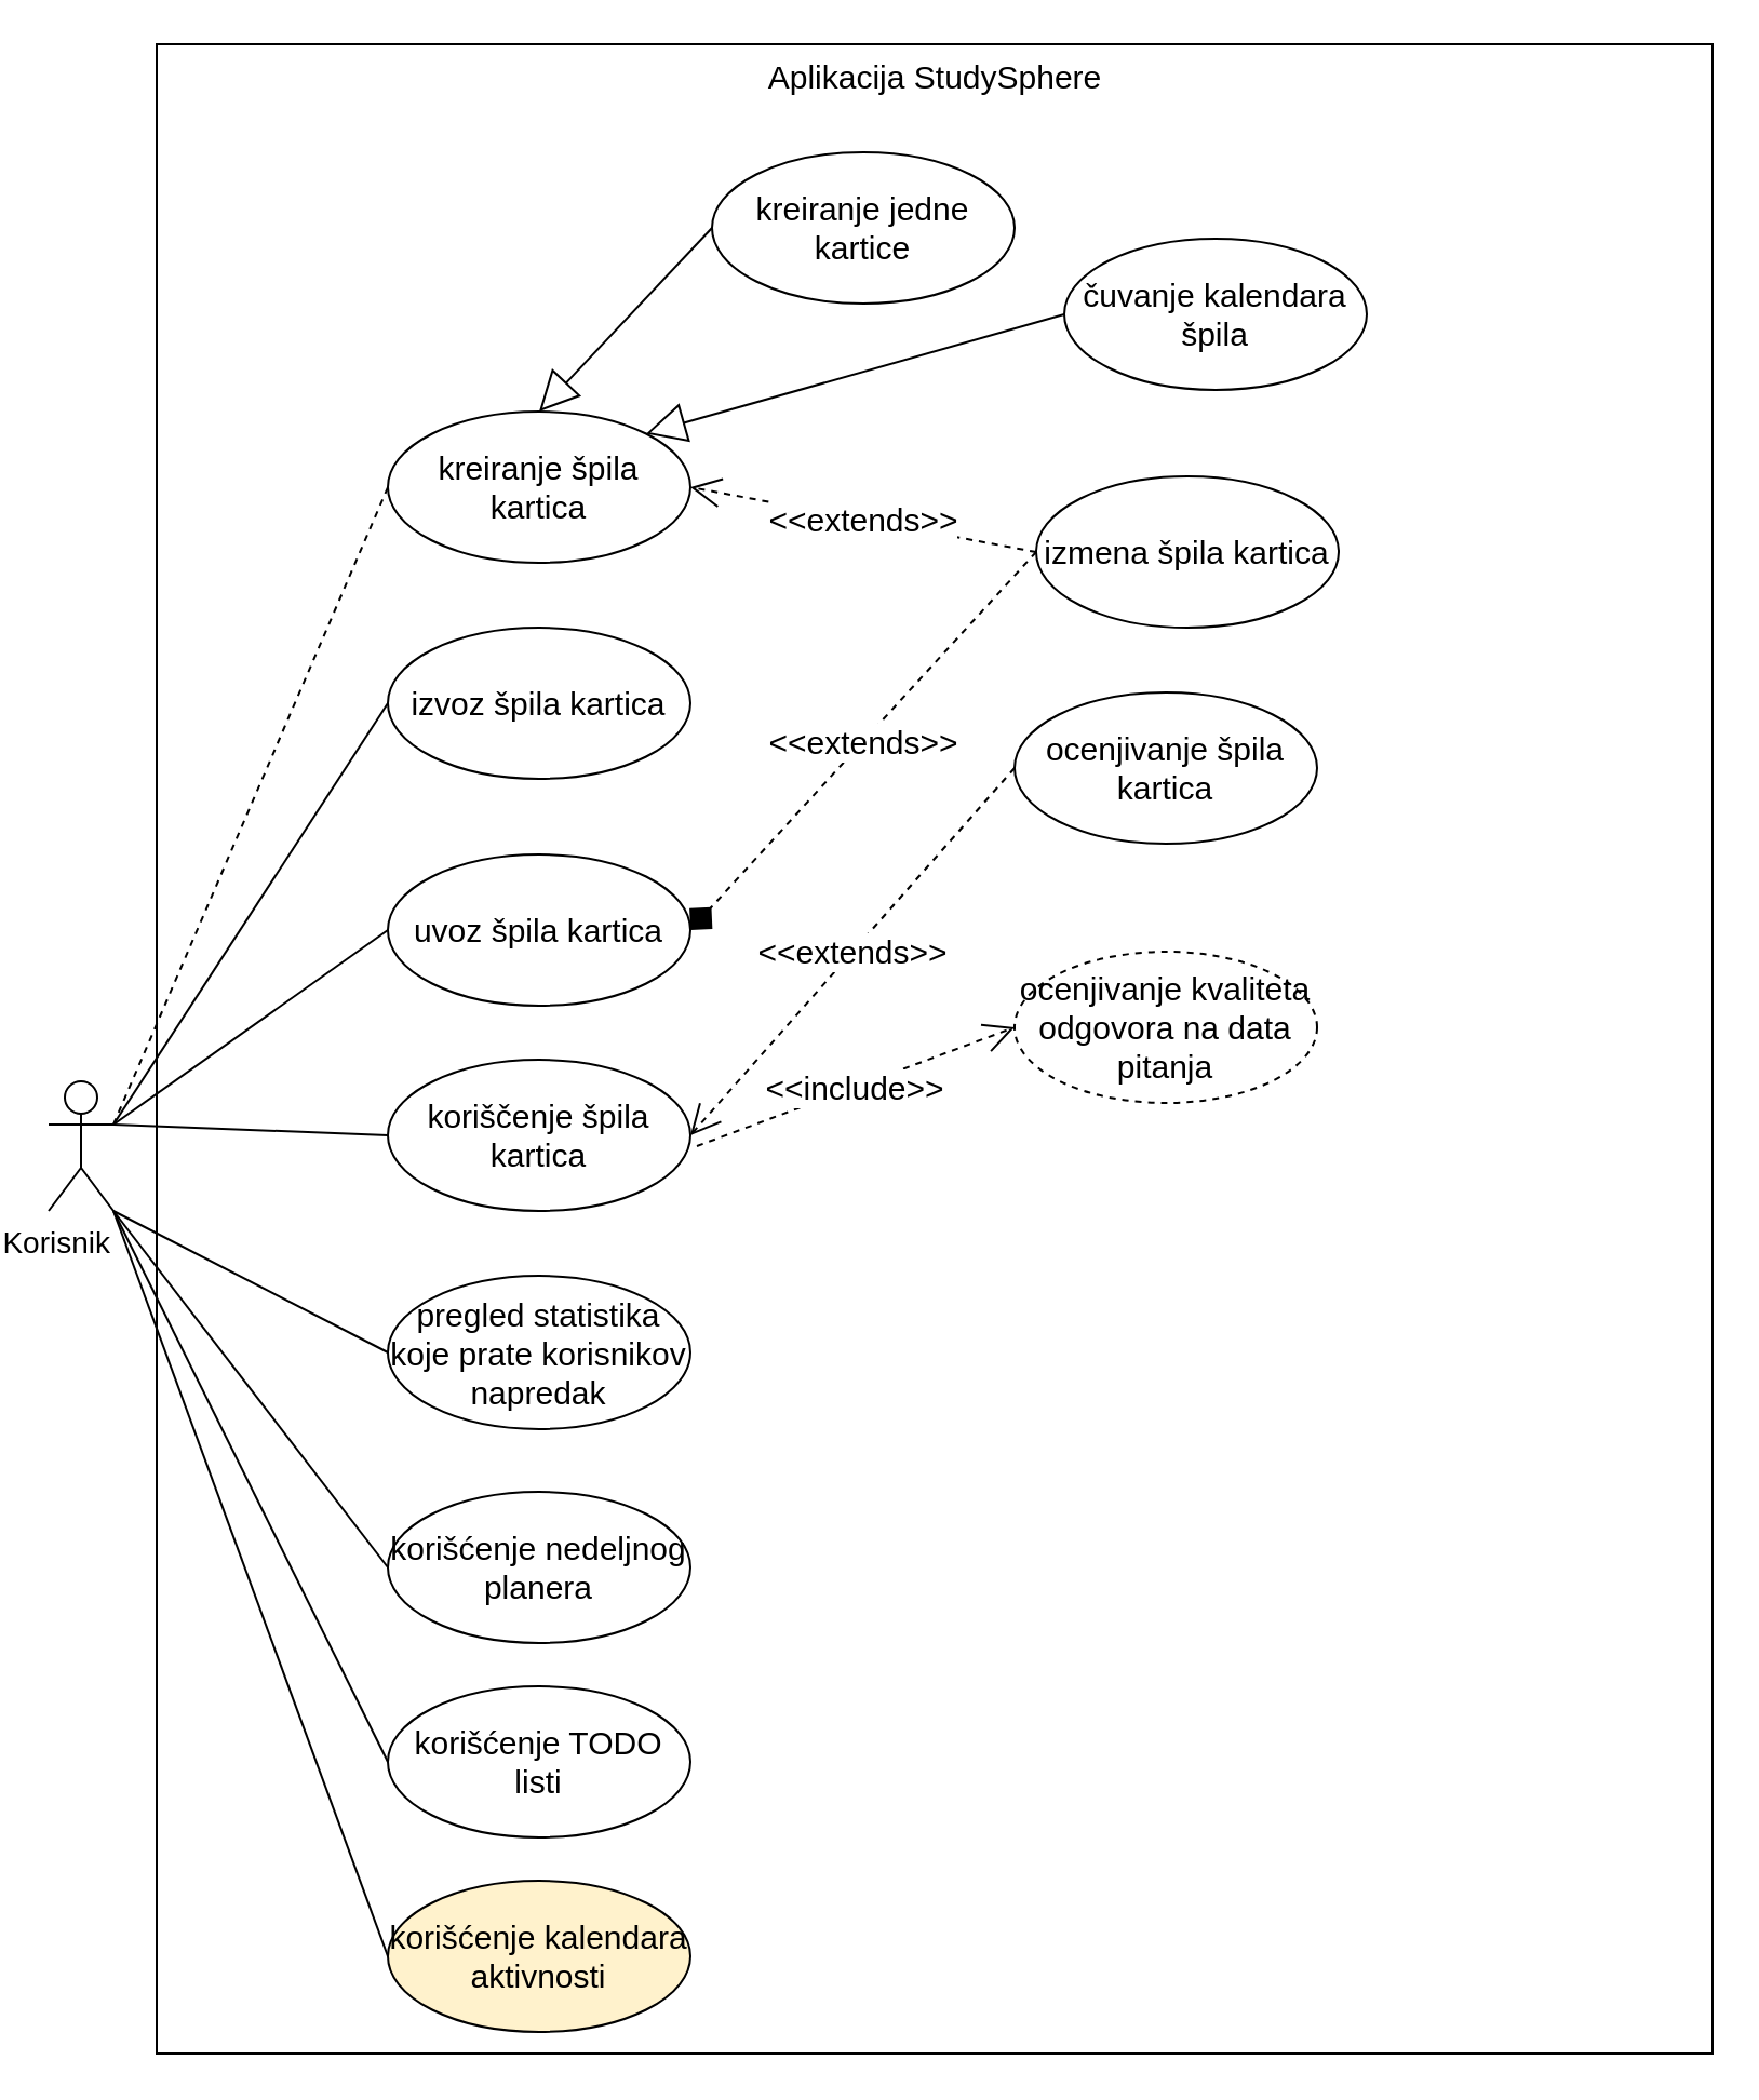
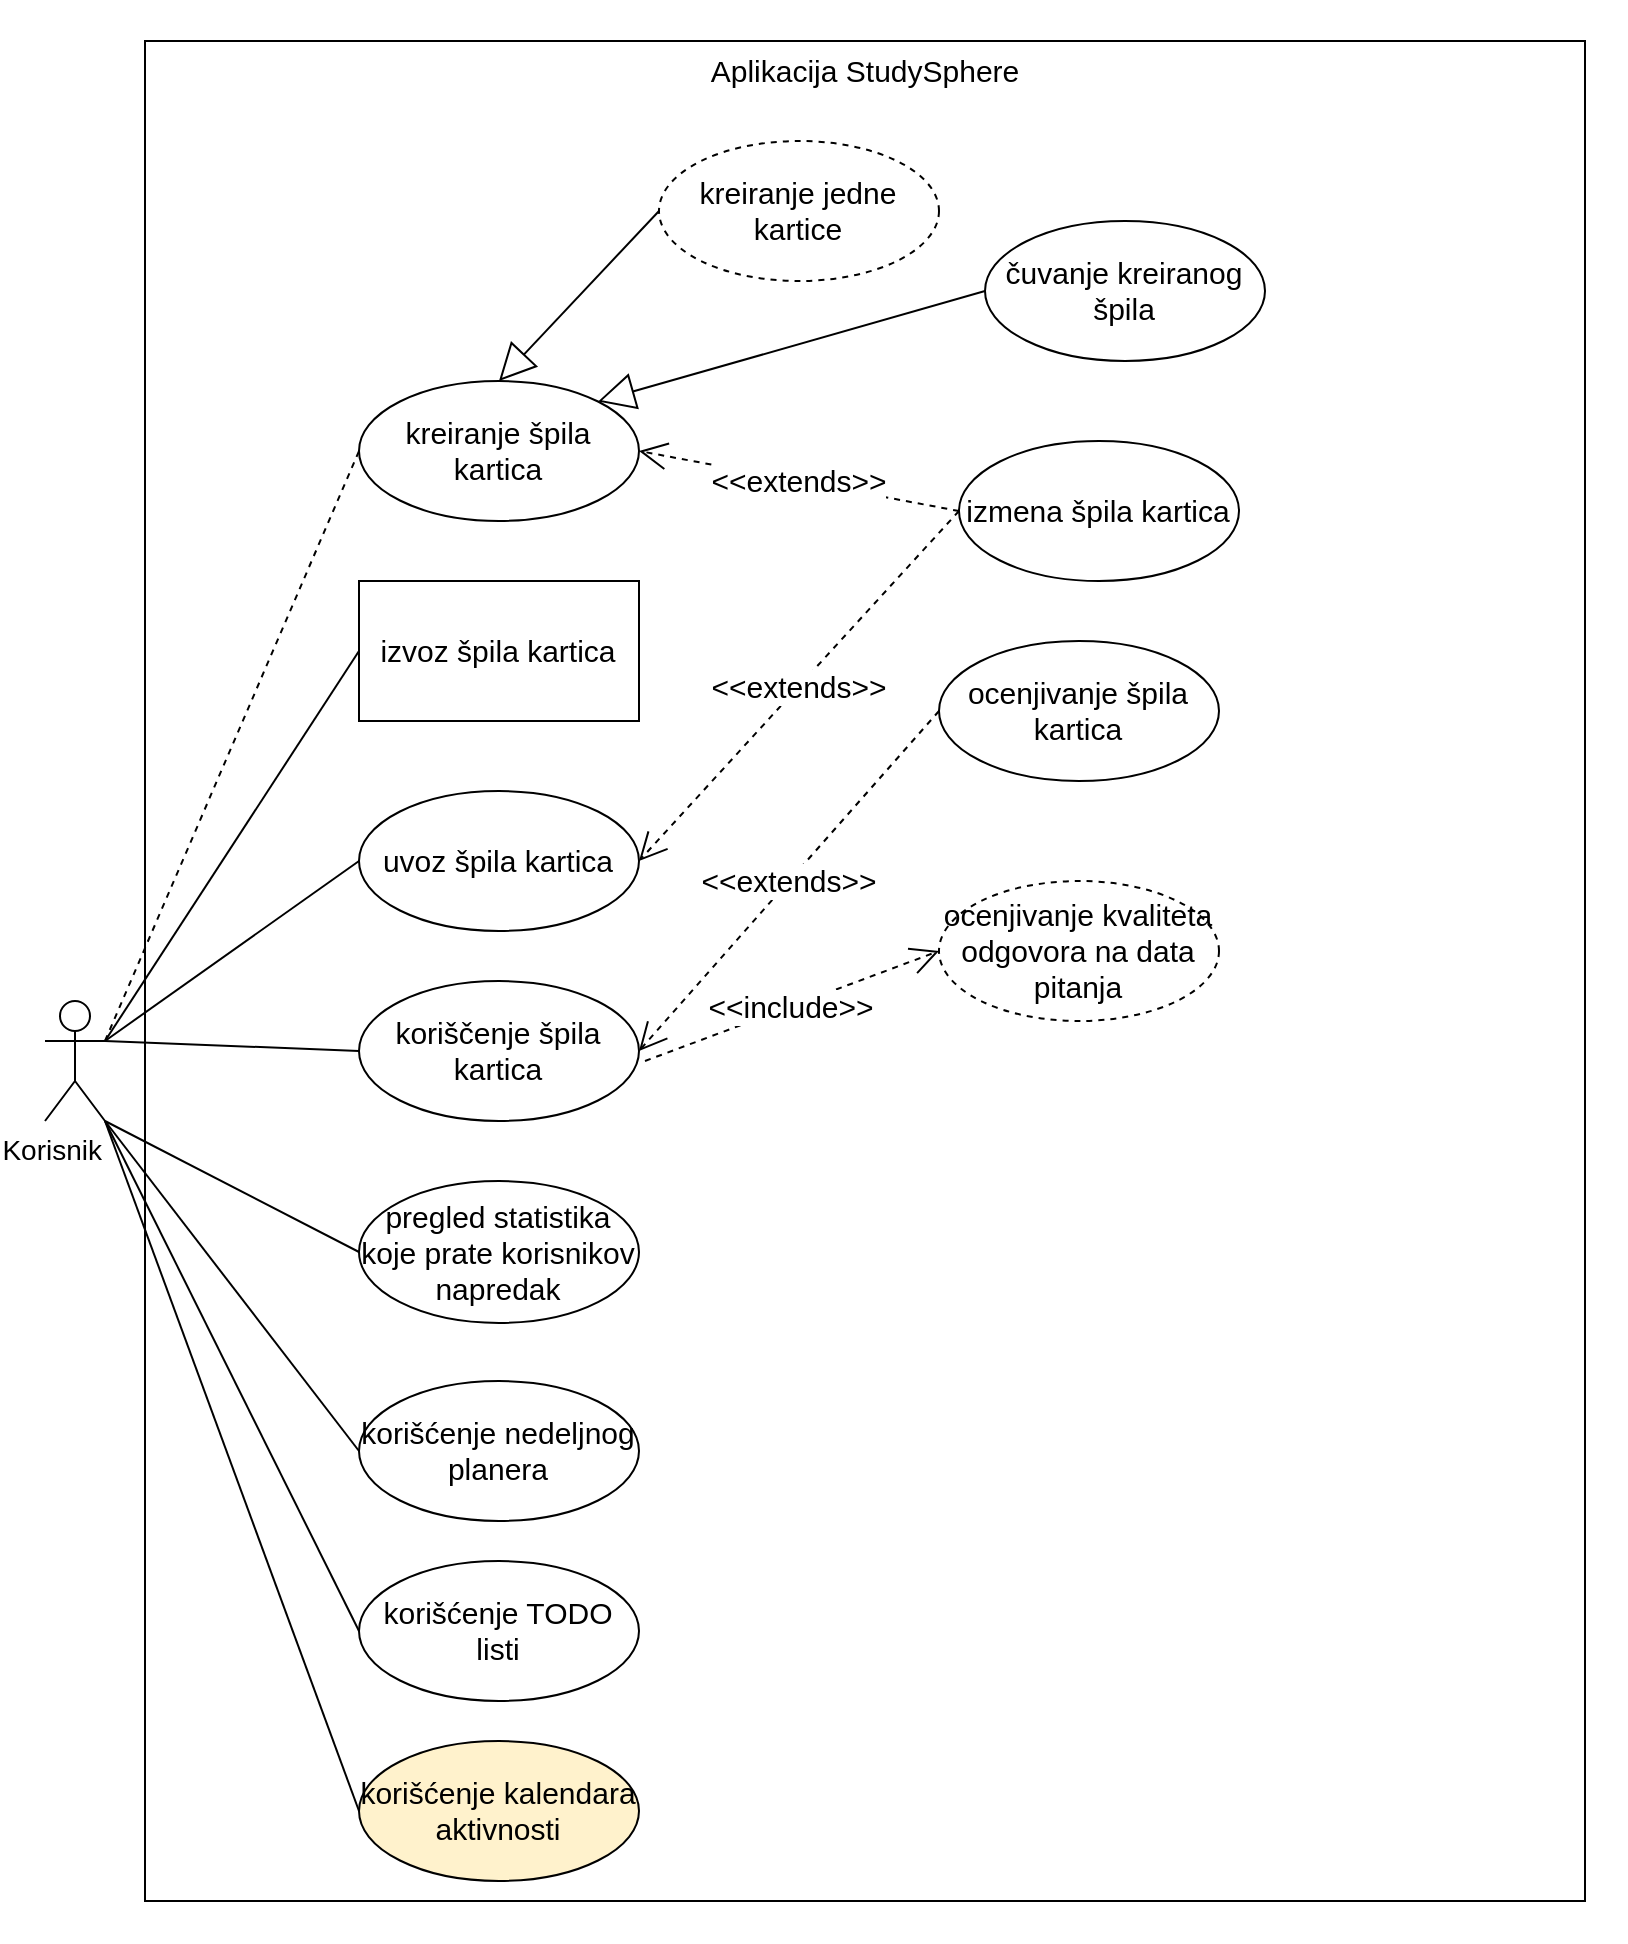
- <mxCell id="25" value="kreiranje jedne kartice" style="ellipse;whiteSpace=wrap;html=1;fontSize=15;" parent="1" vertex="1"><mxGeometry x="327" y="70" width="140" height="70" as="geometry" /></mxCell>
+ <mxCell id="25" value="kreiranje jedne kartice" style="ellipse;whiteSpace=wrap;html=1;fontSize=15;dashed=1;" parent="1" vertex="1"><mxGeometry x="327" y="70" width="140" height="70" as="geometry" /></mxCell>
- <mxCell id="27" value="čuvanje kalendara špila" style="ellipse;whiteSpace=wrap;html=1;fontSize=15;" parent="1" vertex="1"><mxGeometry x="490" y="110" width="140" height="70" as="geometry" /></mxCell>
+ <mxCell id="27" value="čuvanje kreiranog špila" style="ellipse;whiteSpace=wrap;html=1;fontSize=15;" parent="1" vertex="1"><mxGeometry x="490" y="110" width="140" height="70" as="geometry" /></mxCell>
- <mxCell id="7" value="izvoz špila kartica" style="ellipse;whiteSpace=wrap;html=1;fontSize=15;" parent="1" vertex="1"><mxGeometry x="177" y="290" width="140" height="70" as="geometry" /></mxCell>
+ <mxCell id="7" value="izvoz špila kartica" style="whiteSpace=wrap;html=1;fontSize=15;rounded=0;" parent="1" vertex="1"><mxGeometry x="177" y="290" width="140" height="70" as="geometry" /></mxCell>
- <mxCell id="29" value="&amp;lt;&amp;lt;extends&amp;gt;&amp;gt;" style="endArrow=diamond;endSize=12;dashed=1;html=1;fontSize=15;entryX=1;entryY=0.5;entryDx=0;entryDy=0;exitX=0;exitY=0.5;exitDx=0;exitDy=0;" parent="1" source="12" target="6" edge="1"><mxGeometry width="160" relative="1" as="geometry"><mxPoint x="477" y="265" as="sourcePoint" /><mxPoint x="327" y="235" as="targetPoint" /></mxGeometry></mxCell>
+ <mxCell id="29" value="&amp;lt;&amp;lt;extends&amp;gt;&amp;gt;" style="endArrow=open;endSize=12;dashed=1;html=1;fontSize=15;entryX=1;entryY=0.5;entryDx=0;entryDy=0;exitX=0;exitY=0.5;exitDx=0;exitDy=0;" parent="1" source="12" target="6" edge="1"><mxGeometry width="160" relative="1" as="geometry"><mxPoint x="477" y="265" as="sourcePoint" /><mxPoint x="327" y="235" as="targetPoint" /></mxGeometry></mxCell>
